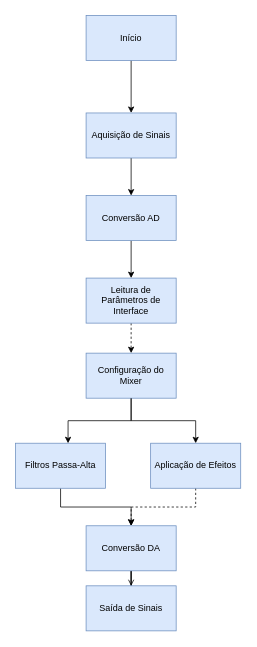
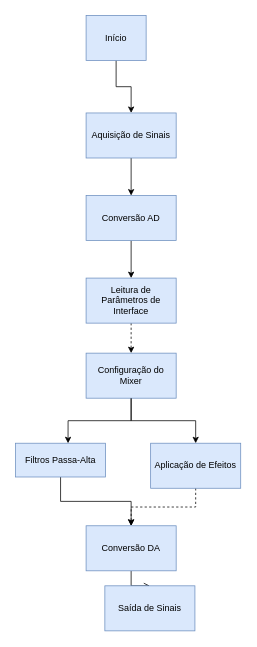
- <mxCell id="3" value="Início" style="rounded=0;whiteSpace=wrap;html=1;fillColor=#dae8fc;strokeColor=#6c8ebf;" vertex="1" parent="1"><mxGeometry x="114" y="20" width="120" height="60" as="geometry" /></mxCell>
+ <mxCell id="3" value="Início" style="rounded=0;whiteSpace=wrap;html=1;fillColor=#dae8fc;strokeColor=#6c8ebf;" vertex="1" parent="1"><mxGeometry x="114" y="20" width="80" height="60" as="geometry" /></mxCell>
- <mxCell id="13" value="Filtros Passa-Alta" style="rounded=0;whiteSpace=wrap;html=1;fillColor=#dae8fc;strokeColor=#6c8ebf;" vertex="1" parent="1"><mxGeometry x="20" y="590" width="120" height="60" as="geometry" /></mxCell>
+ <mxCell id="13" value="Filtros Passa-Alta" style="rounded=0;whiteSpace=wrap;html=1;fillColor=#dae8fc;strokeColor=#6c8ebf;" vertex="1" parent="1"><mxGeometry x="20" y="590" width="120" height="45" as="geometry" /></mxCell>
- <mxCell id="18" value="Saída de Sinais" style="rounded=0;whiteSpace=wrap;html=1;fillColor=#dae8fc;strokeColor=#6c8ebf;" vertex="1" parent="1"><mxGeometry x="114" y="780" width="120" height="60" as="geometry" /></mxCell>
+ <mxCell id="18" value="Saída de Sinais" style="rounded=0;whiteSpace=wrap;html=1;fillColor=#dae8fc;strokeColor=#6c8ebf;" vertex="1" parent="1"><mxGeometry x="139" y="780" width="120" height="60" as="geometry" /></mxCell>
